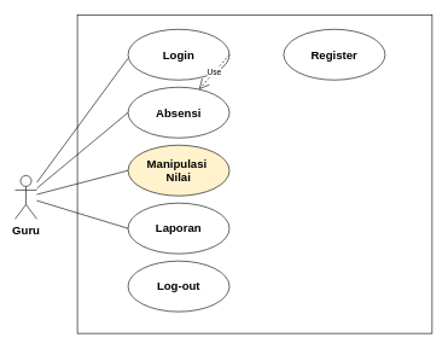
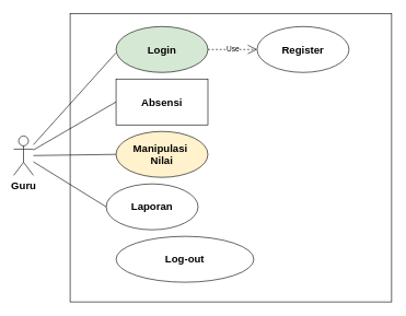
- <mxCell id="7" value="Login" style="ellipse;whiteSpace=wrap;html=1;fontStyle=1;fontSize=16;" parent="1" vertex="1"><mxGeometry x="176" y="40" width="140" height="70" as="geometry" /></mxCell>
+ <mxCell id="7" value="Login" style="ellipse;whiteSpace=wrap;html=1;fontStyle=1;fontSize=16;fillColor=#d5e8d4;" parent="1" vertex="1"><mxGeometry x="176" y="40" width="140" height="70" as="geometry" /></mxCell>
- <mxCell id="14" value="Use" style="endArrow=open;endSize=12;dashed=1;html=1;rounded=0;exitX=1;exitY=0.5;exitDx=0;exitDy=0;" parent="1" source="7" target="8" edge="1"><mxGeometry width="160" relative="1" as="geometry"><mxPoint x="216" y="200" as="sourcePoint" /><mxPoint x="376" y="200" as="targetPoint" /></mxGeometry></mxCell>
+ <mxCell id="14" value="Use" style="endArrow=open;endSize=12;dashed=1;html=1;rounded=0;exitX=1;exitY=0.5;exitDx=0;exitDy=0;entryX=0;entryY=0.5;entryDx=0;entryDy=0;" parent="1" source="7" target="11" edge="1"><mxGeometry width="160" relative="1" as="geometry"><mxPoint x="216" y="200" as="sourcePoint" /><mxPoint x="376" y="200" as="targetPoint" /></mxGeometry></mxCell>
- <mxCell id="8" value="Absensi" style="ellipse;whiteSpace=wrap;html=1;fontStyle=1;fontSize=16;" parent="1" vertex="1"><mxGeometry x="176" y="120" width="140" height="70" as="geometry" /></mxCell>
+ <mxCell id="8" value="Absensi" style="whiteSpace=wrap;html=1;fontStyle=1;fontSize=16;rounded=0;" parent="1" vertex="1"><mxGeometry x="176" y="120" width="140" height="70" as="geometry" /></mxCell>
- <mxCell id="6" value="Guru" style="shape=umlActor;verticalLabelPosition=bottom;verticalAlign=top;html=1;fontStyle=1;fontSize=16;" parent="1" vertex="1"><mxGeometry x="20" y="242" width="30" height="60" as="geometry" /></mxCell>
+ <mxCell id="6" value="Guru" style="shape=umlActor;verticalLabelPosition=bottom;verticalAlign=top;html=1;fontStyle=1;fontSize=16;" parent="1" vertex="1"><mxGeometry x="20" y="207" width="30" height="60" as="geometry" /></mxCell>
- <mxCell id="10" value="Laporan" style="ellipse;whiteSpace=wrap;html=1;fontStyle=1;fontSize=16;" parent="1" vertex="1"><mxGeometry x="176" y="280" width="140" height="70" as="geometry" /></mxCell>
+ <mxCell id="10" value="Laporan" style="ellipse;whiteSpace=wrap;html=1;fontStyle=1;fontSize=16;" parent="1" vertex="1"><mxGeometry x="161" y="280" width="140" height="70" as="geometry" /></mxCell>
- <mxCell id="13" value="Log-out" style="ellipse;whiteSpace=wrap;html=1;fontStyle=1;fontSize=16;" parent="1" vertex="1"><mxGeometry x="176" y="360" width="140" height="70" as="geometry" /></mxCell>
+ <mxCell id="13" value="Log-out" style="ellipse;whiteSpace=wrap;html=1;fontStyle=1;fontSize=16;" parent="1" vertex="1"><mxGeometry x="176" y="360" width="210" height="70" as="geometry" /></mxCell>
